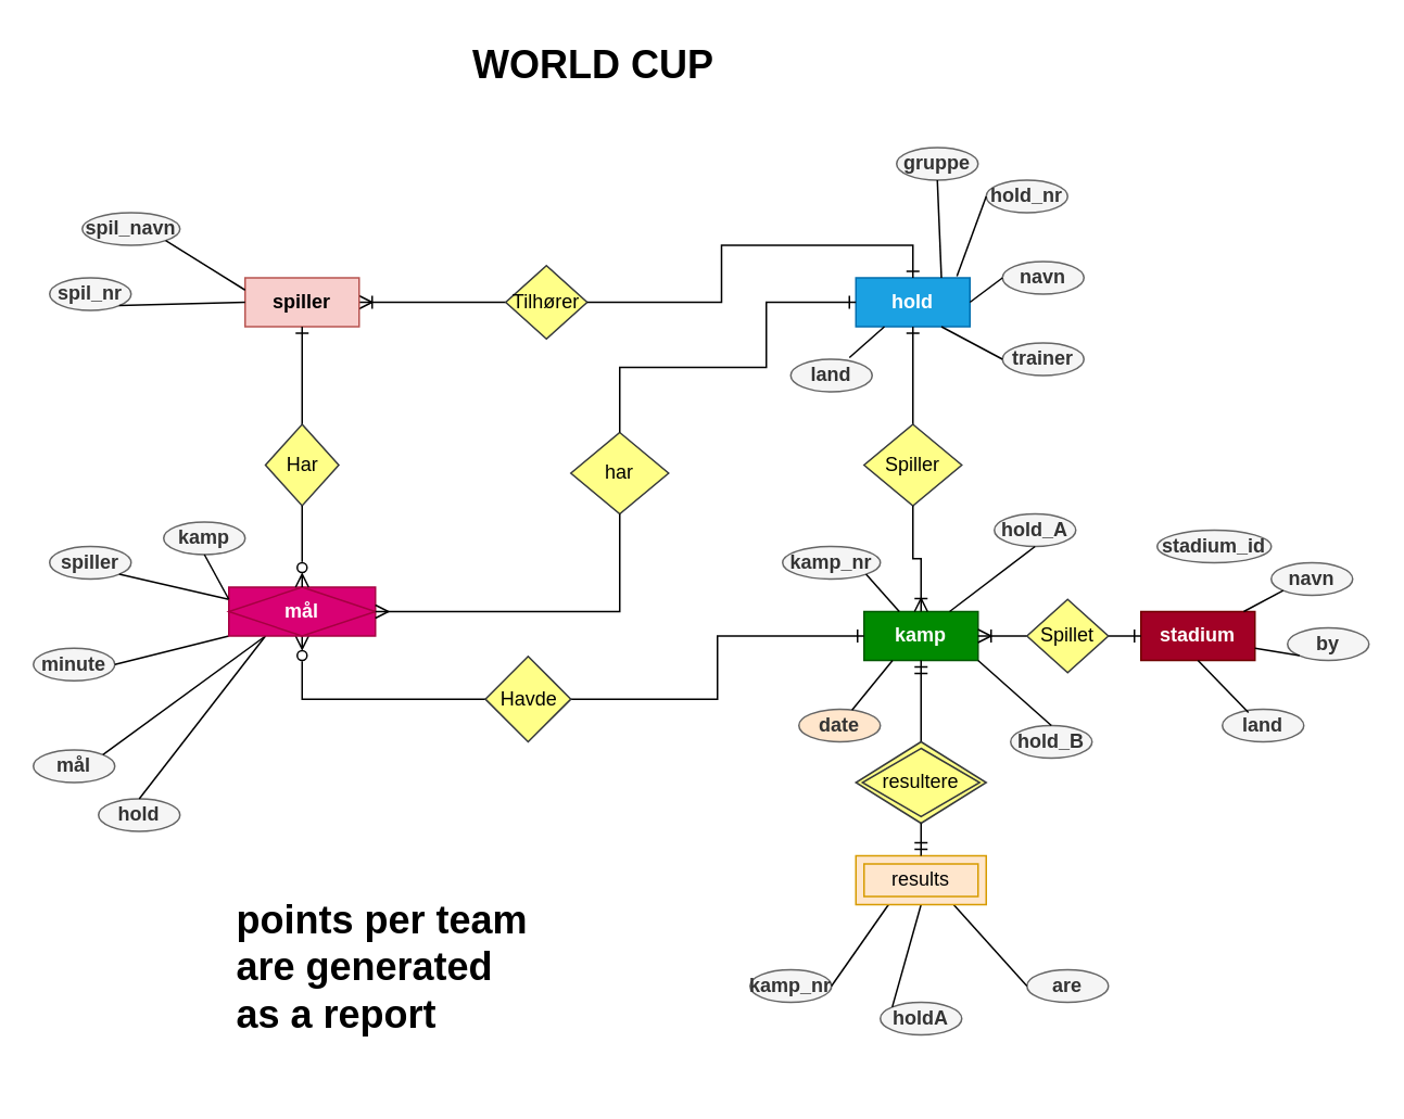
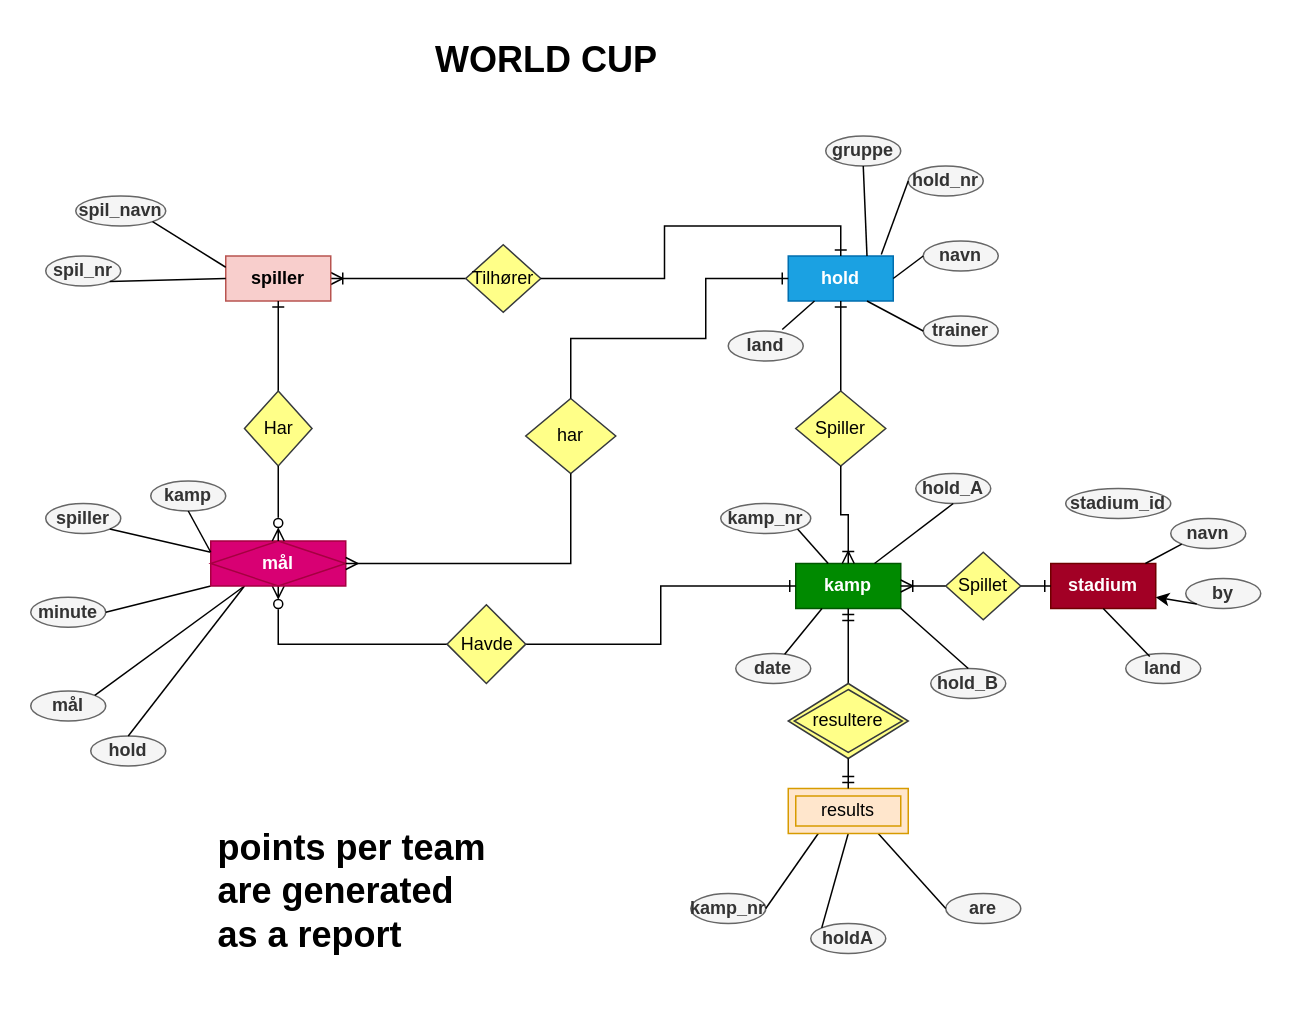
- <mxCell id="32" value="" style="endArrow=none;html=1;rounded=0;entryX=1;entryY=0.75;entryDx=0;entryDy=0;exitX=0;exitY=1;exitDx=0;exitDy=0;fontStyle=1" parent="1" source="15" target="19" edge="1"><mxGeometry width="50" height="50" relative="1" as="geometry"><mxPoint x="840" y="445" as="sourcePoint" /><mxPoint x="890" y="395" as="targetPoint" /></mxGeometry></mxCell>
+ <mxCell id="32" value="" style="endArrow=classic;html=1;rounded=0;entryX=1;entryY=0.75;entryDx=0;entryDy=0;exitX=0;exitY=1;exitDx=0;exitDy=0;fontStyle=1;" parent="1" source="15" target="19" edge="1"><mxGeometry width="50" height="50" relative="1" as="geometry"><mxPoint x="840" y="445" as="sourcePoint" /><mxPoint x="890" y="395" as="targetPoint" /></mxGeometry></mxCell>
- <mxCell id="25" value="date" style="ellipse;whiteSpace=wrap;html=1;fillColor=#ffe6cc;fontColor=#333333;strokeColor=#666666;fontStyle=1;" parent="1" vertex="1"><mxGeometry x="490" y="435" width="50" height="20" as="geometry" /></mxCell>
+ <mxCell id="25" value="date" style="ellipse;whiteSpace=wrap;html=1;fillColor=#f5f5f5;fontColor=#333333;strokeColor=#666666;fontStyle=1" parent="1" vertex="1"><mxGeometry x="490" y="435" width="50" height="20" as="geometry" /></mxCell>
